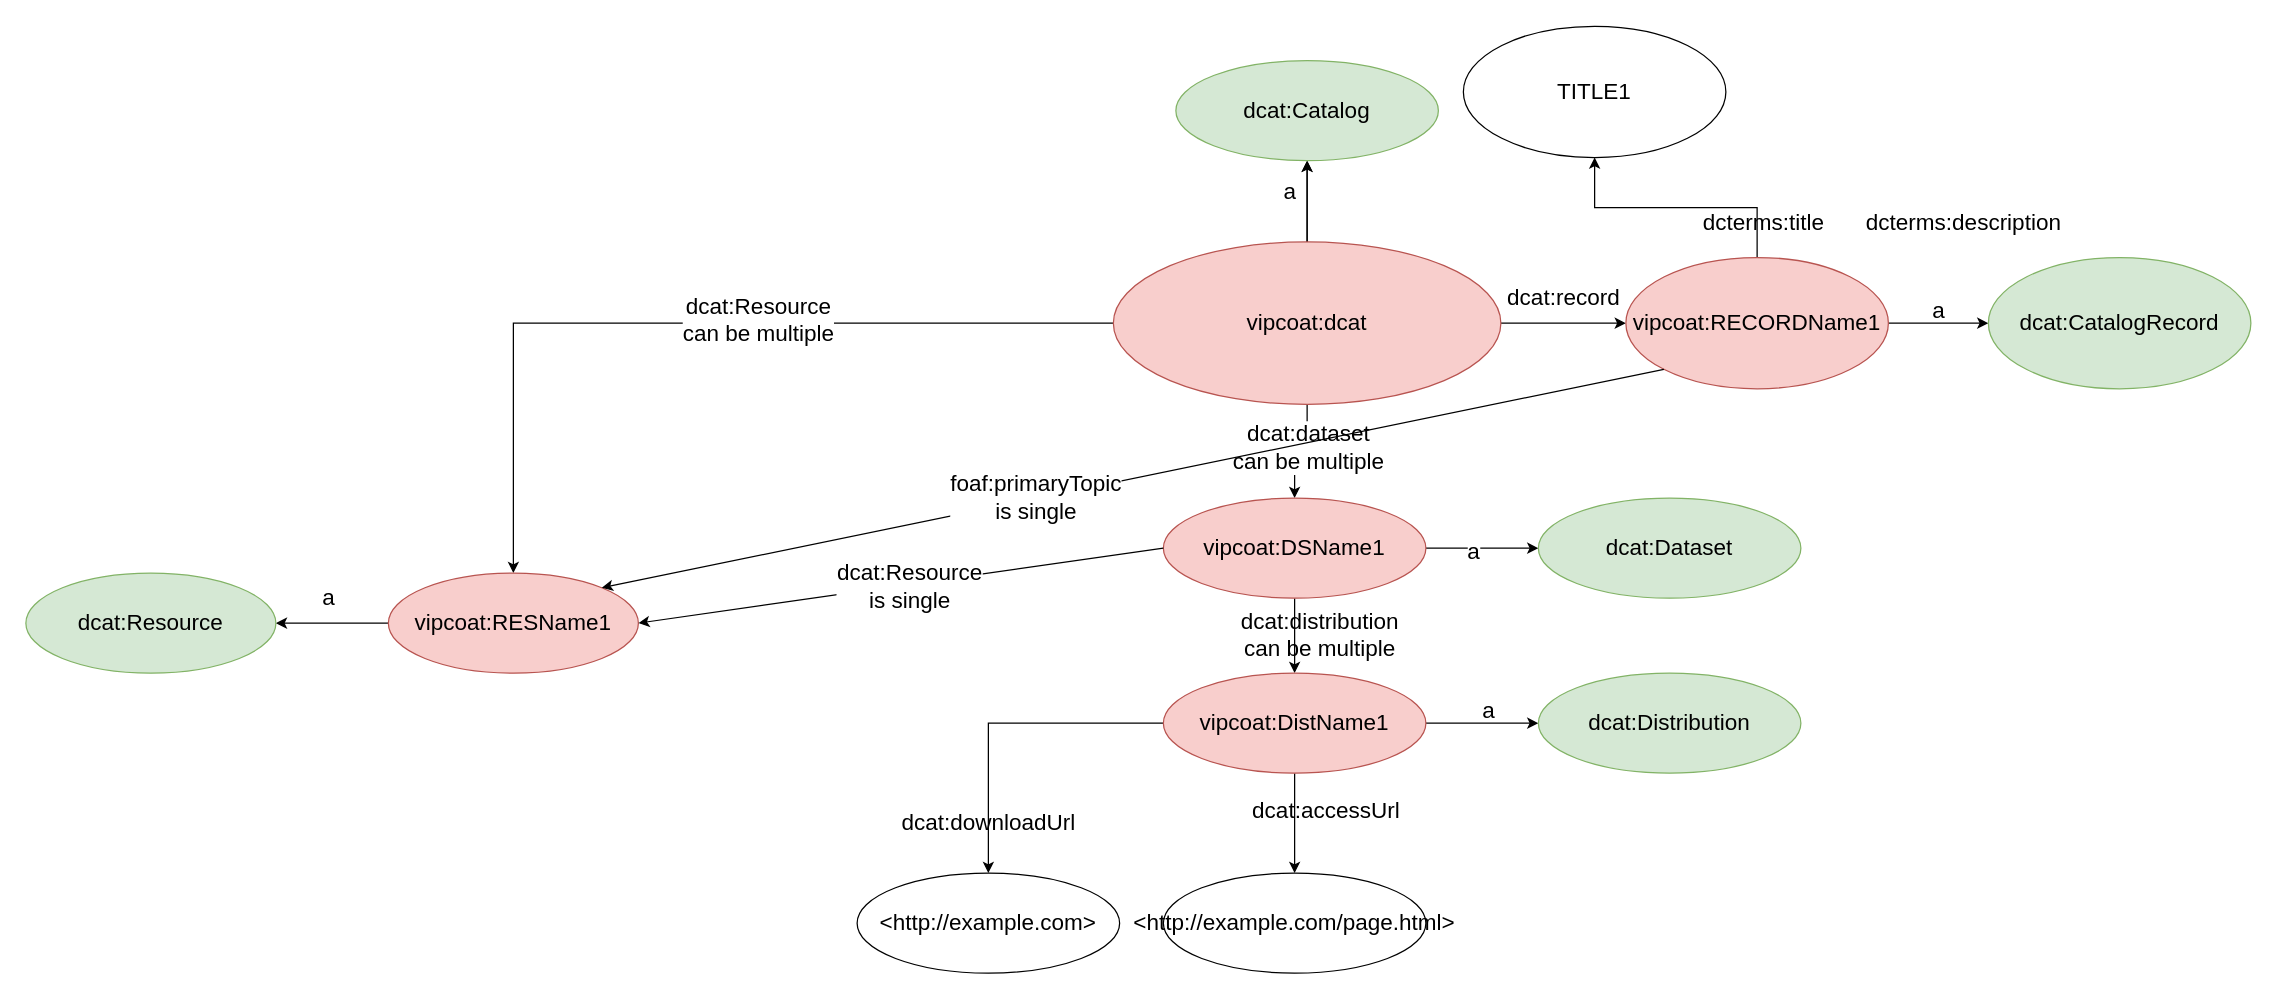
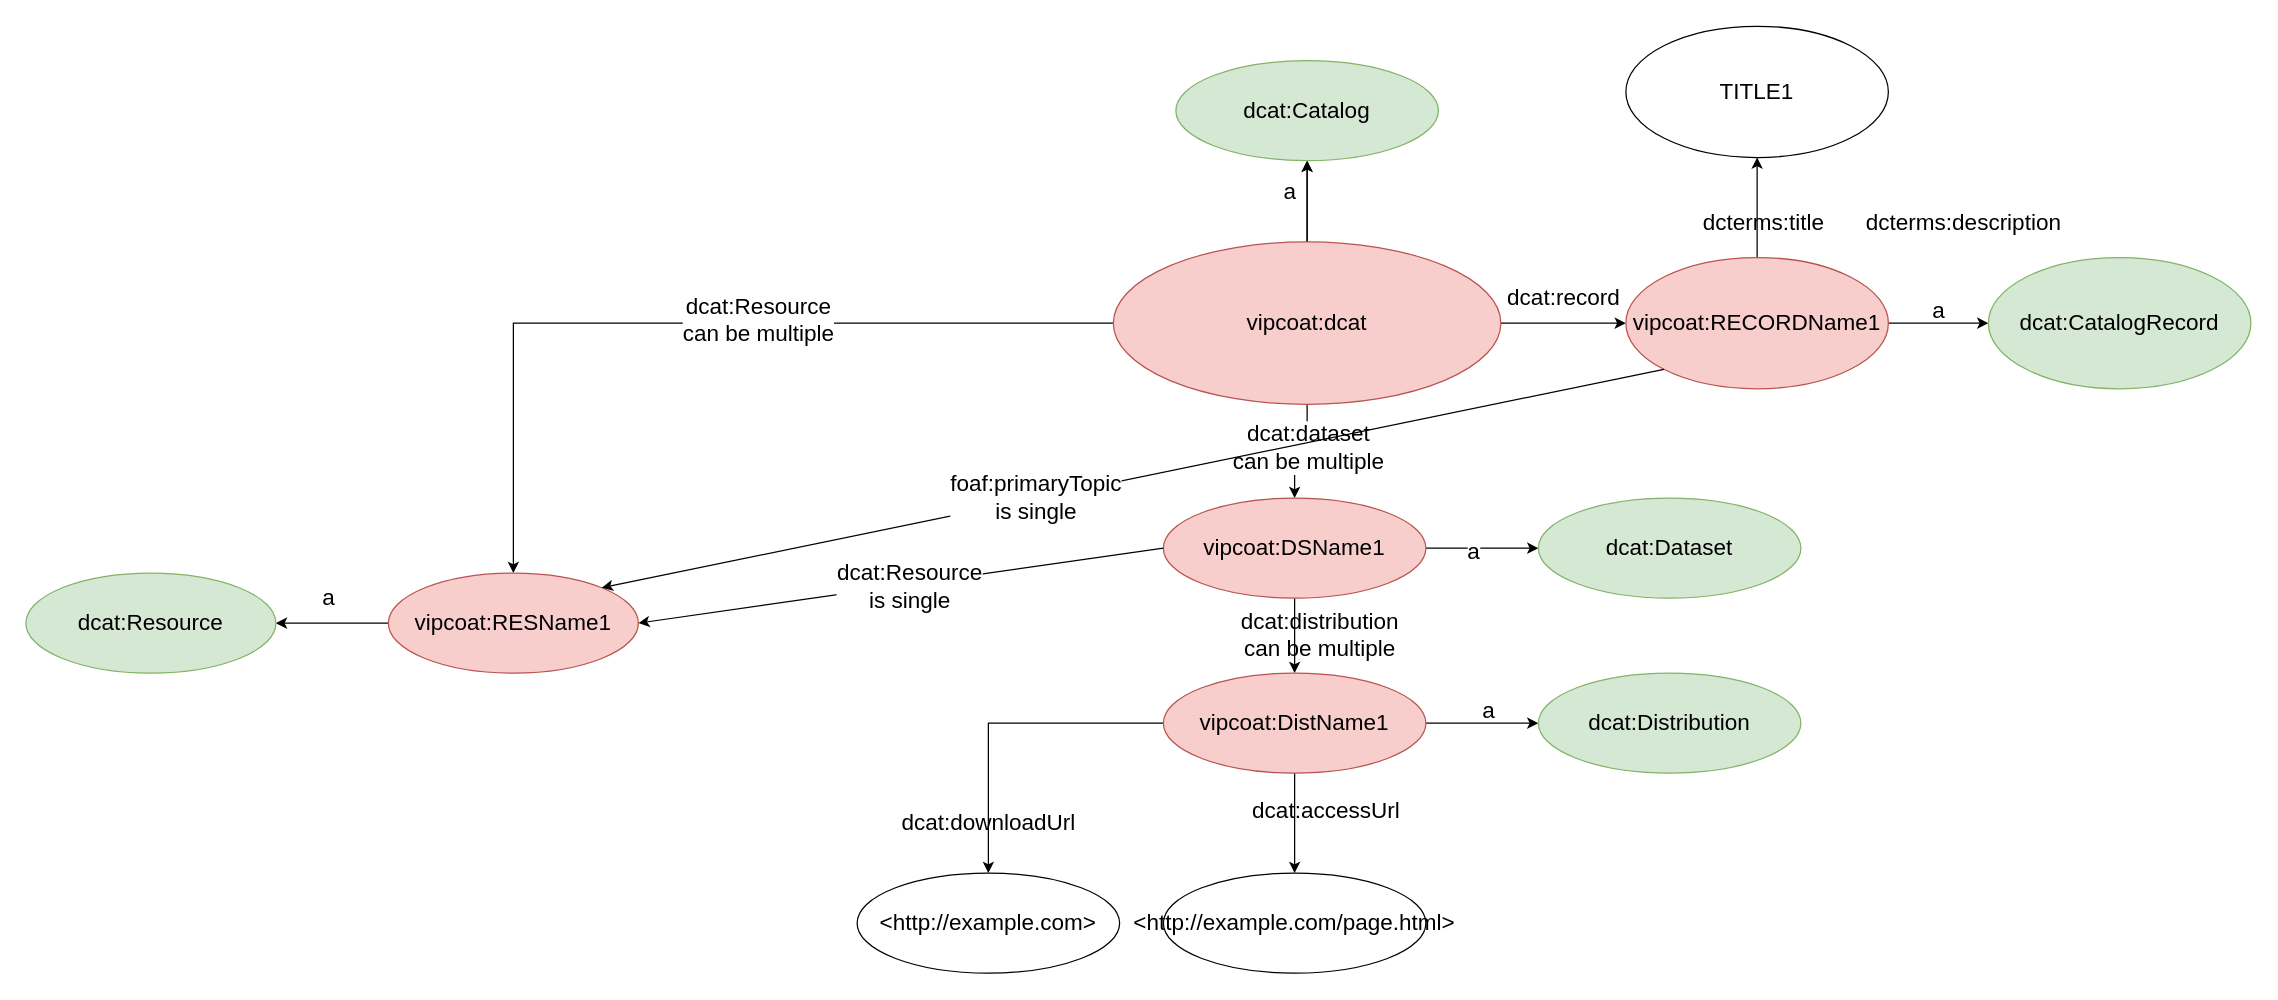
- <mxCell id="40" value="&lt;font style=&quot;font-size: 18px;&quot;&gt;TITLE1&lt;/font&gt;" style="ellipse;whiteSpace=wrap;html=1;" parent="1" vertex="1"><mxGeometry x="1170" y="20.5" width="210" height="105" as="geometry" /></mxCell>
+ <mxCell id="40" value="&lt;font style=&quot;font-size: 18px;&quot;&gt;TITLE1&lt;/font&gt;" style="ellipse;whiteSpace=wrap;html=1;" parent="1" vertex="1"><mxGeometry x="1300" y="20.5" width="210" height="105" as="geometry" /></mxCell>
